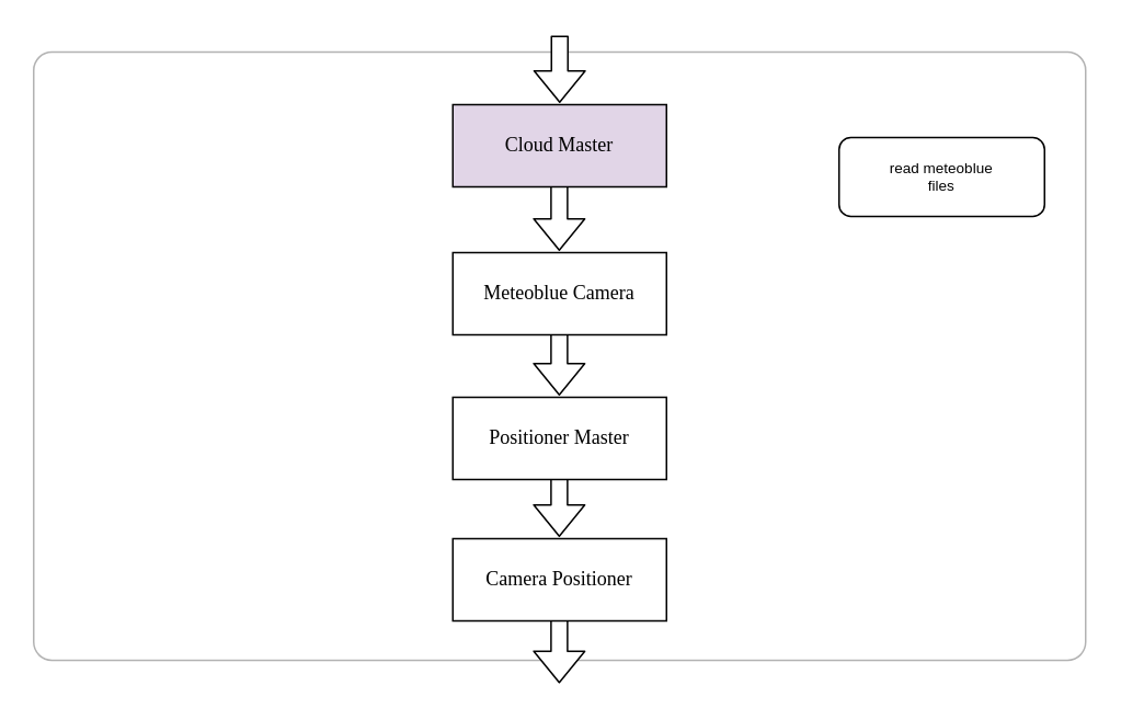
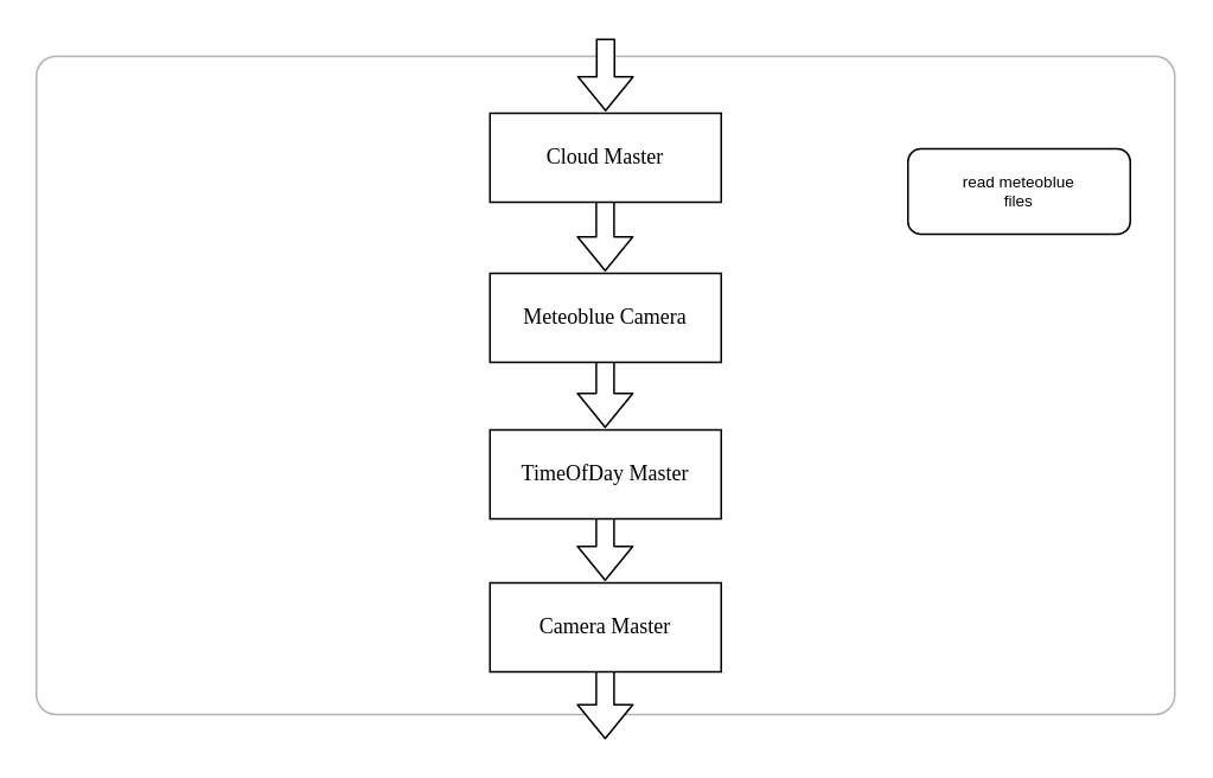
- <mxCell id="8" value="&lt;font face=&quot;computer modern&quot;&gt;Cloud Master&lt;/font&gt;" style="rounded=0;whiteSpace=wrap;html=1;align=center;fillColor=#e1d5e7;" parent="1" vertex="1"><mxGeometry x="275" y="63" width="130" height="50" as="geometry" /></mxCell>
+ <mxCell id="8" value="&lt;font face=&quot;computer modern&quot;&gt;Cloud Master&lt;/font&gt;" style="rounded=0;whiteSpace=wrap;html=1;align=center;" parent="1" vertex="1"><mxGeometry x="275" y="63" width="130" height="50" as="geometry" /></mxCell>
- <mxCell id="10" value="&lt;font face=&quot;computer modern&quot;&gt;Positioner Master&lt;/font&gt;" style="rounded=0;whiteSpace=wrap;html=1;align=center;" parent="1" vertex="1"><mxGeometry x="275" y="241" width="130" height="50" as="geometry" /></mxCell>
+ <mxCell id="10" value="&lt;font face=&quot;computer modern&quot;&gt;TimeOfDay Master&lt;/font&gt;" style="rounded=0;whiteSpace=wrap;html=1;align=center;" parent="1" vertex="1"><mxGeometry x="275" y="241" width="130" height="50" as="geometry" /></mxCell>
- <mxCell id="11" value="&lt;font face=&quot;computer modern&quot;&gt;Camera Positioner&lt;/font&gt;" style="rounded=0;whiteSpace=wrap;html=1;align=center;" parent="1" vertex="1"><mxGeometry x="275" y="327" width="130" height="50" as="geometry" /></mxCell>
+ <mxCell id="11" value="&lt;font face=&quot;computer modern&quot;&gt;Camera Master&lt;/font&gt;" style="rounded=0;whiteSpace=wrap;html=1;align=center;" parent="1" vertex="1"><mxGeometry x="275" y="327" width="130" height="50" as="geometry" /></mxCell>
